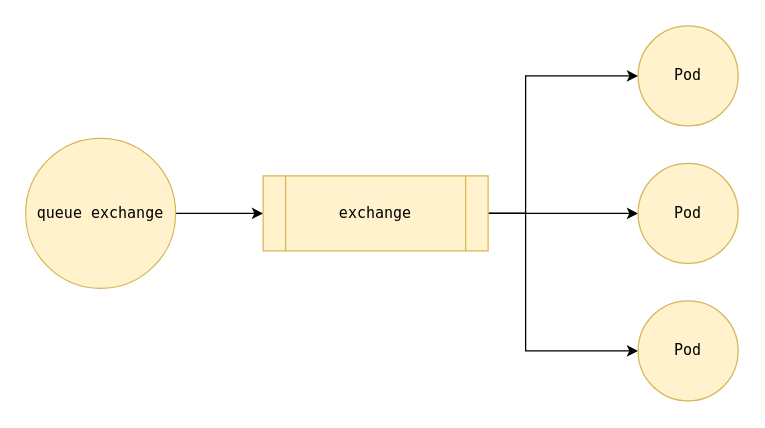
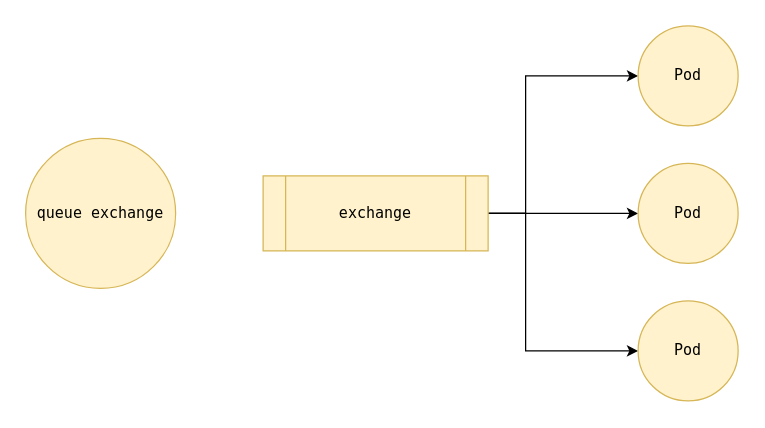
- <mxCell id="2" style="edgeStyle=orthogonalEdgeStyle;rounded=0;orthogonalLoop=1;jettySize=auto;html=1;entryX=0;entryY=0.5;entryDx=0;entryDy=0;" edge="1" parent="1" source="3" target="7"><mxGeometry relative="1" as="geometry" /></mxCell>
